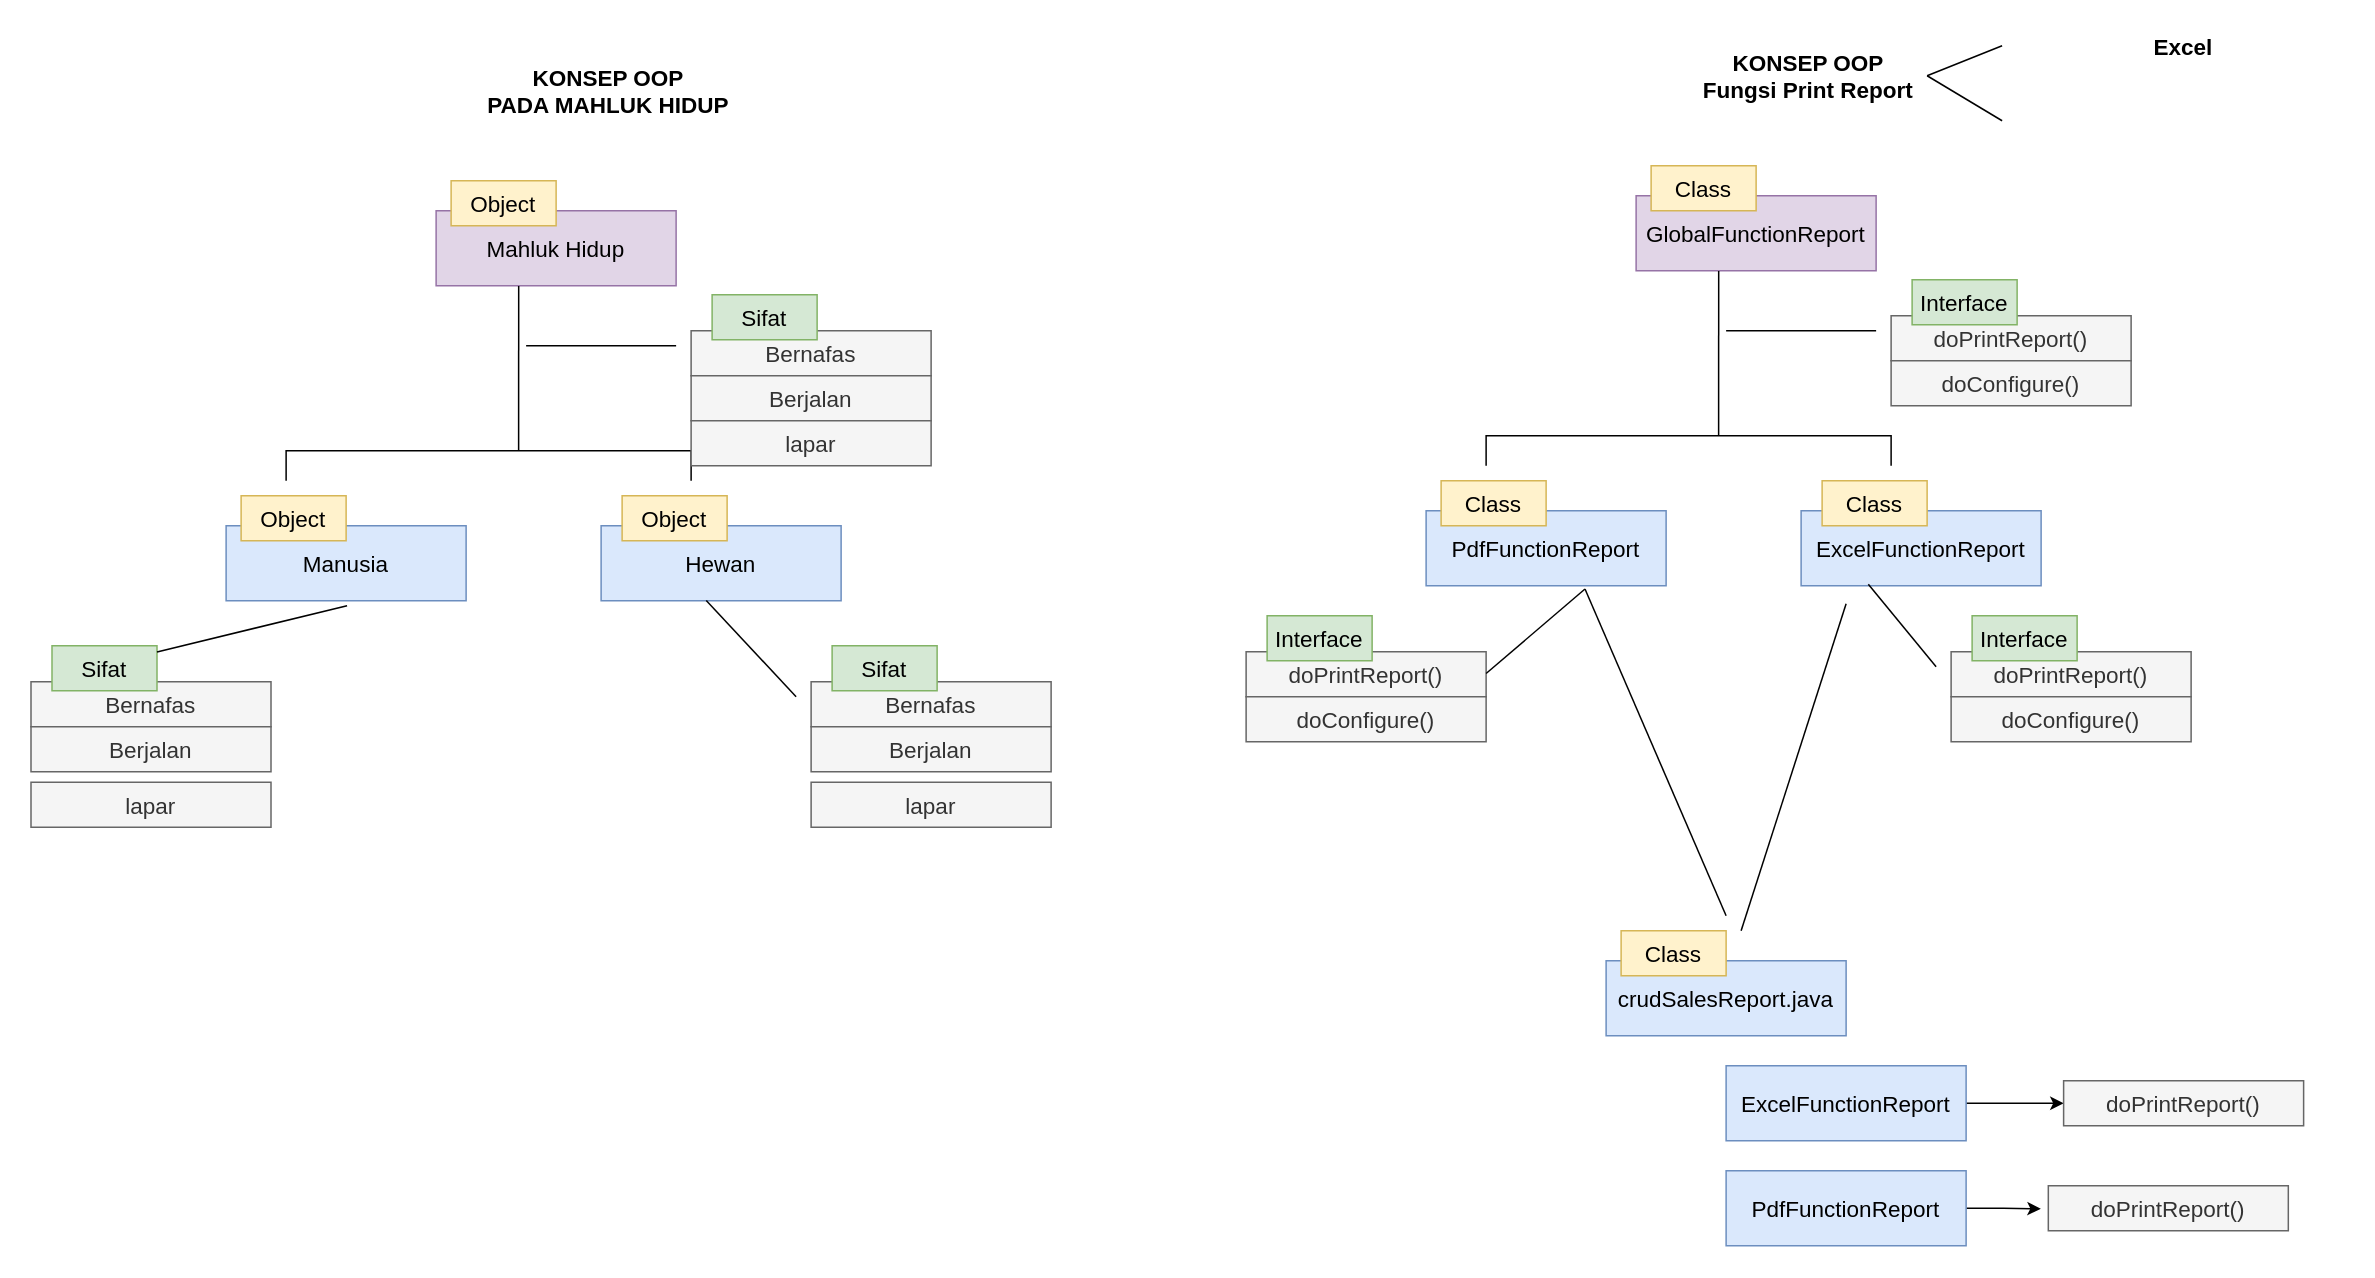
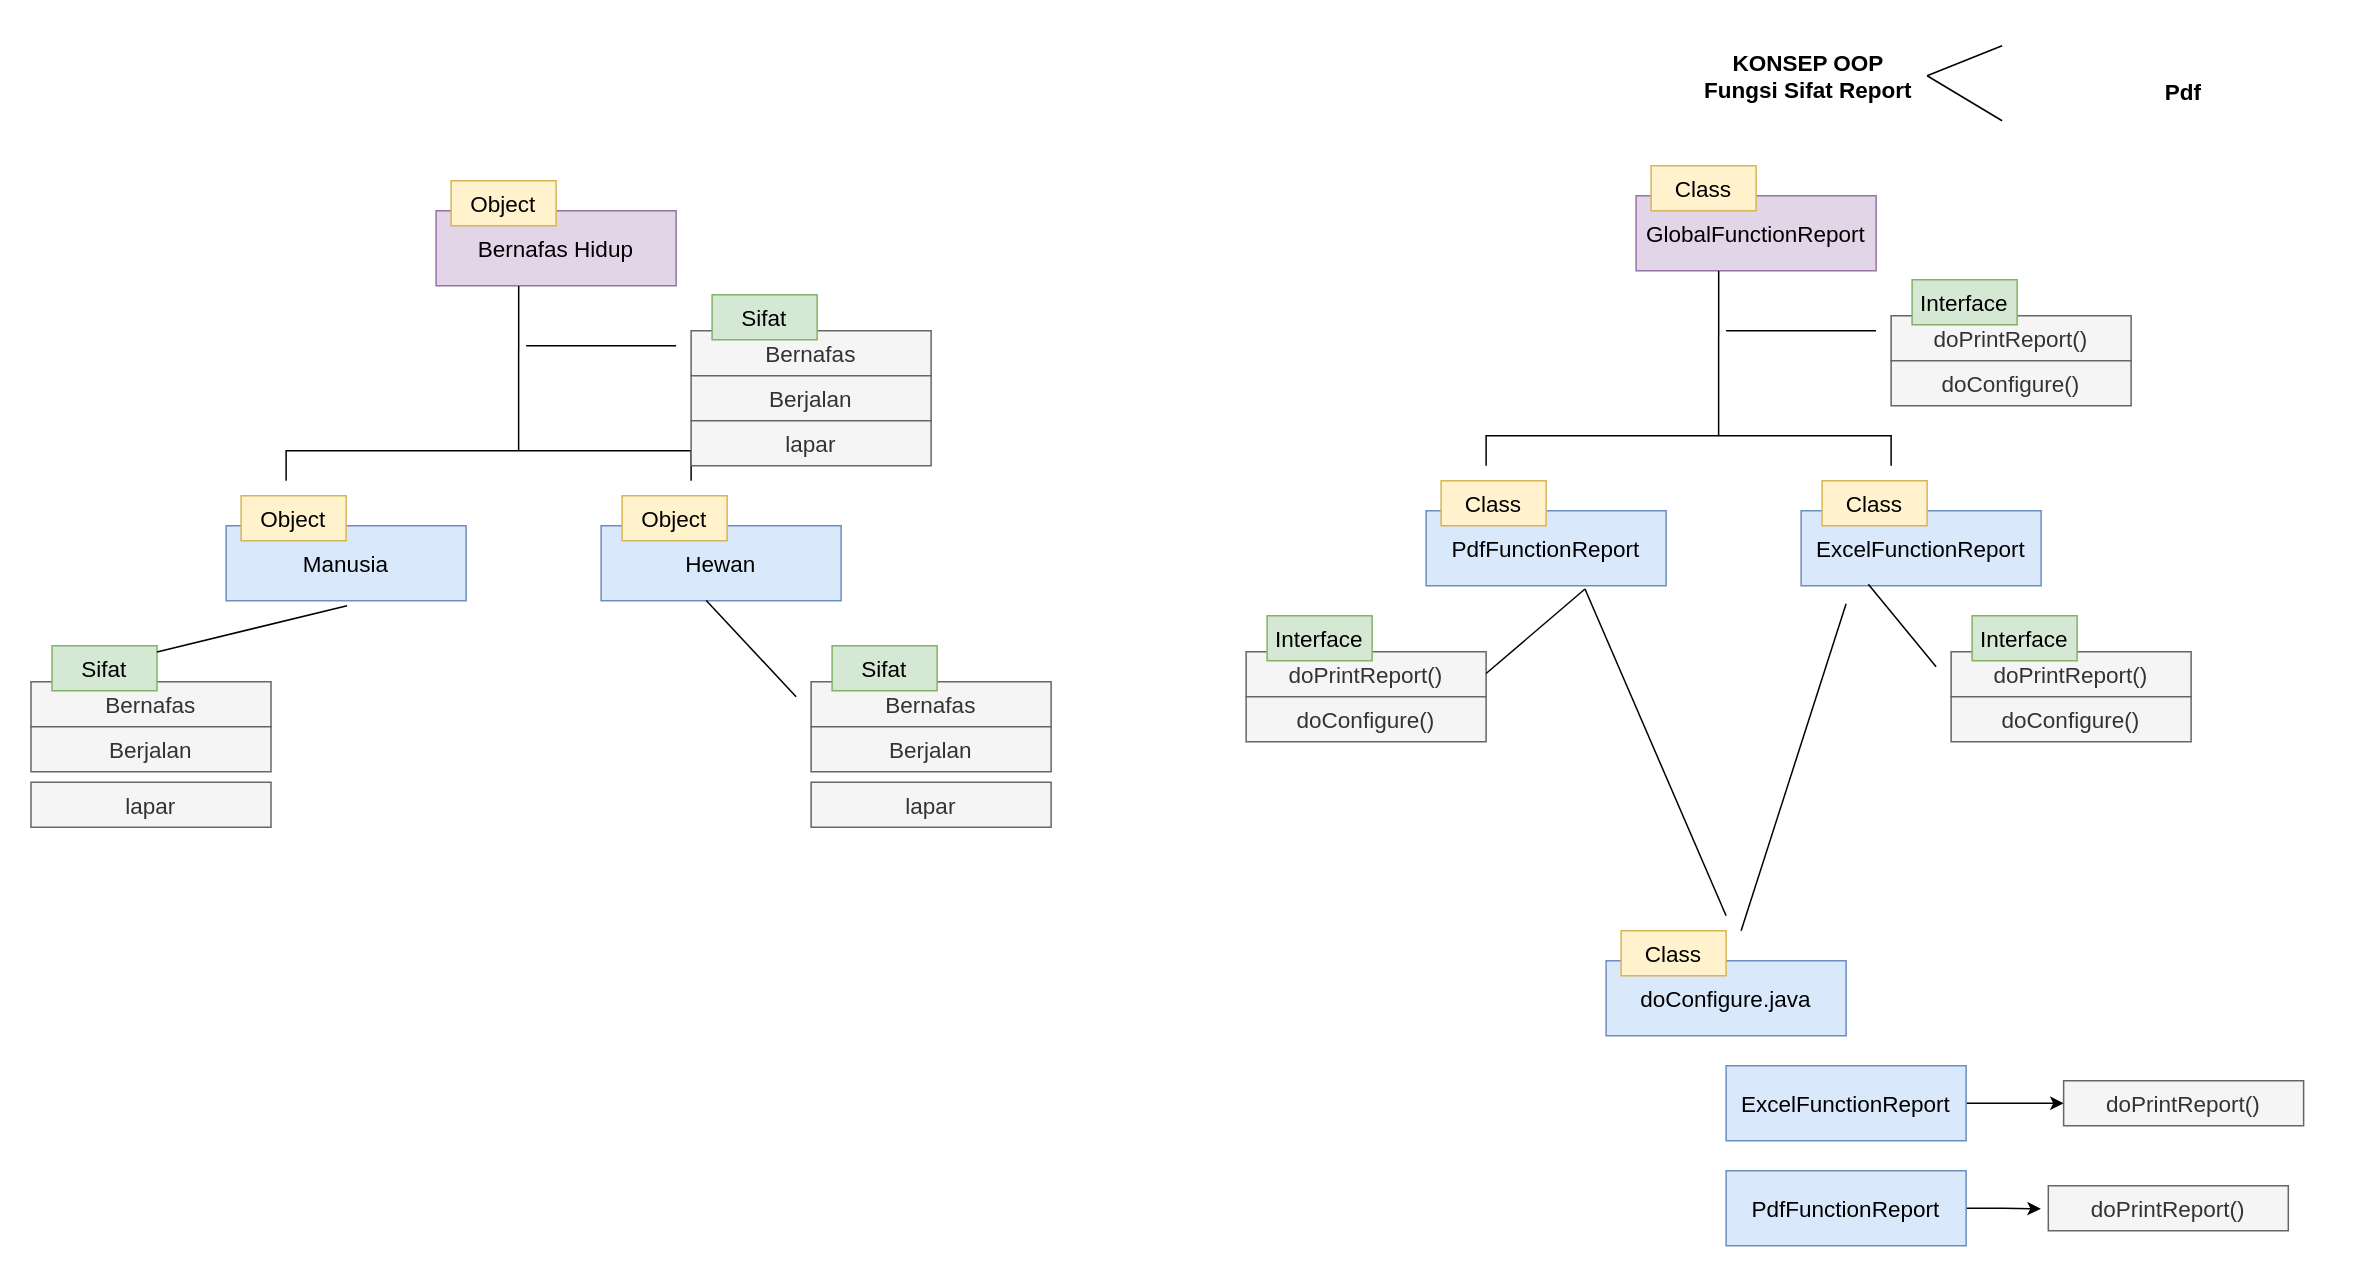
- <mxCell id="39" value="Excel" style="text;strokeColor=none;fillColor=none;align=center;verticalAlign=middle;spacingLeft=4;spacingRight=4;overflow=hidden;points=[[0,0.5],[1,0.5]];portConstraint=eastwest;rotatable=0;fontSize=15;fontStyle=1" vertex="1" parent="1"><mxGeometry x="1350.08" y="20" width="210" height="20" as="geometry" /></mxCell>
- <mxCell id="27" value="KONSEP OOP&#10;Fungsi Print Report" style="text;strokeColor=none;fillColor=none;align=center;verticalAlign=middle;spacingLeft=4;spacingRight=4;overflow=hidden;points=[[0,0.5],[1,0.5]];portConstraint=eastwest;rotatable=0;fontSize=15;fontStyle=1" vertex="1" parent="1"><mxGeometry x="1100.08" y="20" width="210" height="60" as="geometry" /></mxCell>
+ <mxCell id="27" value="KONSEP OOP&#10;Fungsi Sifat Report" style="text;strokeColor=none;fillColor=none;align=center;verticalAlign=middle;spacingLeft=4;spacingRight=4;overflow=hidden;points=[[0,0.5],[1,0.5]];portConstraint=eastwest;rotatable=0;fontSize=15;fontStyle=1" vertex="1" parent="1"><mxGeometry x="1100.08" y="20" width="210" height="60" as="geometry" /></mxCell>
- <mxCell id="14" value="KONSEP OOP&#10;PADA MAHLUK HIDUP" style="text;strokeColor=none;fillColor=none;align=center;verticalAlign=middle;spacingLeft=4;spacingRight=4;overflow=hidden;points=[[0,0.5],[1,0.5]];portConstraint=eastwest;rotatable=0;fontSize=15;fontStyle=1" vertex="1" parent="1"><mxGeometry x="300.08" y="30" width="210" height="60" as="geometry" /></mxCell>
+ <mxCell id="40" value="Pdf" style="text;strokeColor=none;fillColor=none;align=center;verticalAlign=middle;spacingLeft=4;spacingRight=4;overflow=hidden;points=[[0,0.5],[1,0.5]];portConstraint=eastwest;rotatable=0;fontSize=15;fontStyle=1" vertex="1" parent="1"><mxGeometry x="1350.08" y="50" width="210" height="20" as="geometry" /></mxCell>
- <mxCell id="2" value="Mahluk Hidup" style="text;strokeColor=#9673a6;fillColor=#e1d5e7;align=center;verticalAlign=middle;spacingLeft=4;spacingRight=4;overflow=hidden;points=[[0,0.5],[1,0.5]];portConstraint=eastwest;rotatable=0;fontSize=15;" vertex="1" parent="1"><mxGeometry x="290.08" y="140" width="160" height="50" as="geometry" /></mxCell>
+ <mxCell id="2" value="Bernafas Hidup" style="text;strokeColor=#9673a6;fillColor=#e1d5e7;align=center;verticalAlign=middle;spacingLeft=4;spacingRight=4;overflow=hidden;points=[[0,0.5],[1,0.5]];portConstraint=eastwest;rotatable=0;fontSize=15;" vertex="1" parent="1"><mxGeometry x="290.08" y="140" width="160" height="50" as="geometry" /></mxCell>
- <mxCell id="51" value="crudSalesReport.java" style="text;strokeColor=#6c8ebf;fillColor=#dae8fc;align=center;verticalAlign=middle;spacingLeft=4;spacingRight=4;overflow=hidden;points=[[0,0.5],[1,0.5]];portConstraint=eastwest;rotatable=0;fontSize=15;" vertex="1" parent="1"><mxGeometry x="1070.08" y="640" width="160" height="50" as="geometry" /></mxCell>
+ <mxCell id="51" value="doConfigure.java" style="text;strokeColor=#6c8ebf;fillColor=#dae8fc;align=center;verticalAlign=middle;spacingLeft=4;spacingRight=4;overflow=hidden;points=[[0,0.5],[1,0.5]];portConstraint=eastwest;rotatable=0;fontSize=15;" vertex="1" parent="1"><mxGeometry x="1070.08" y="640" width="160" height="50" as="geometry" /></mxCell>
